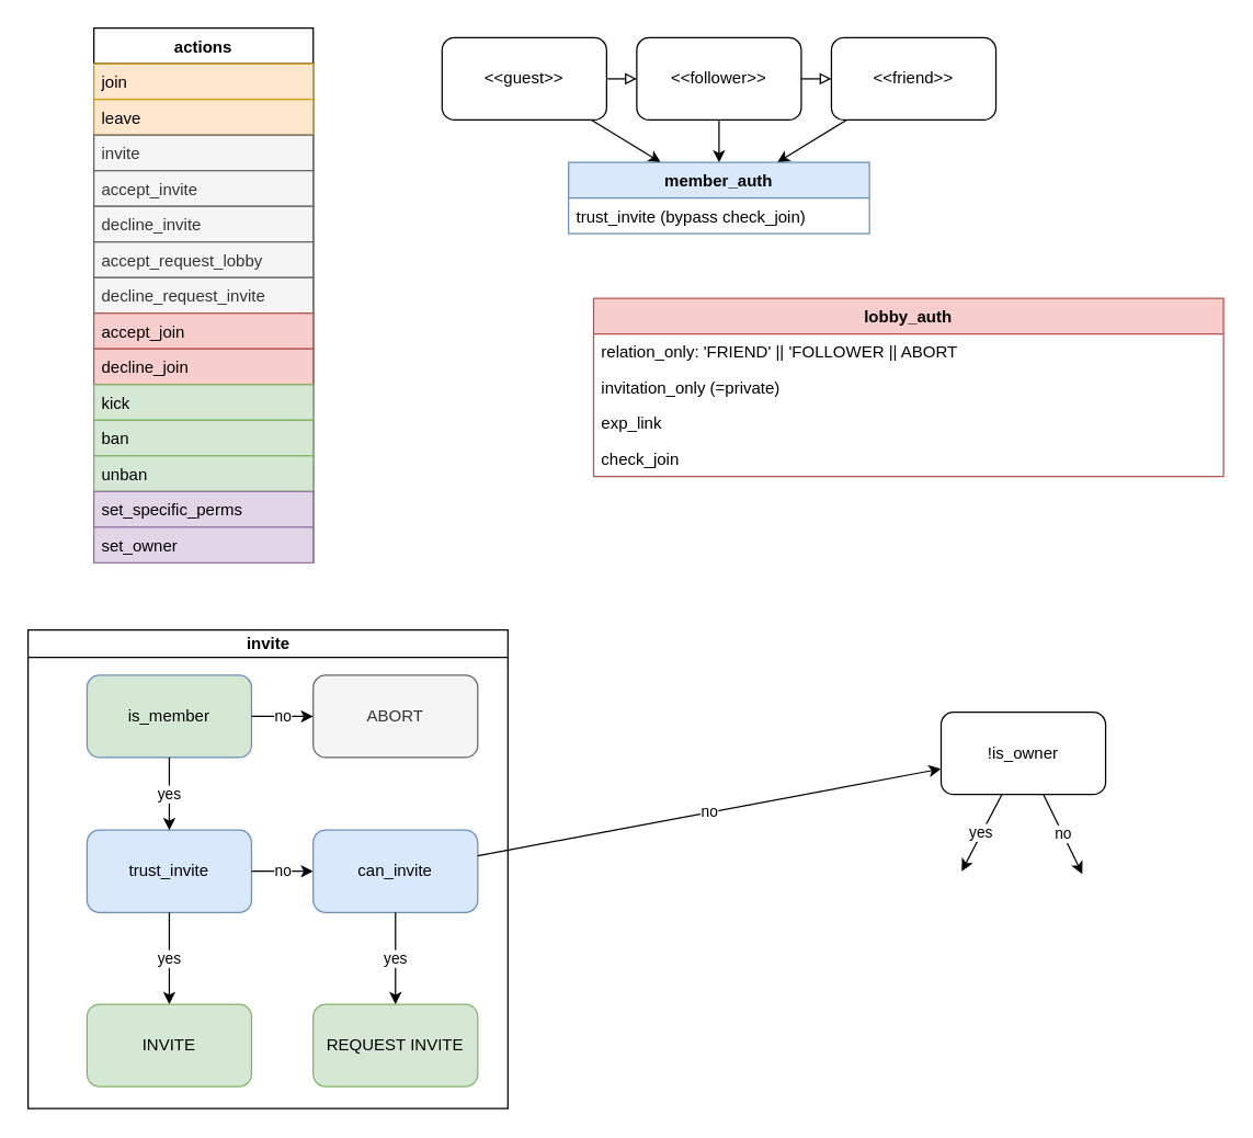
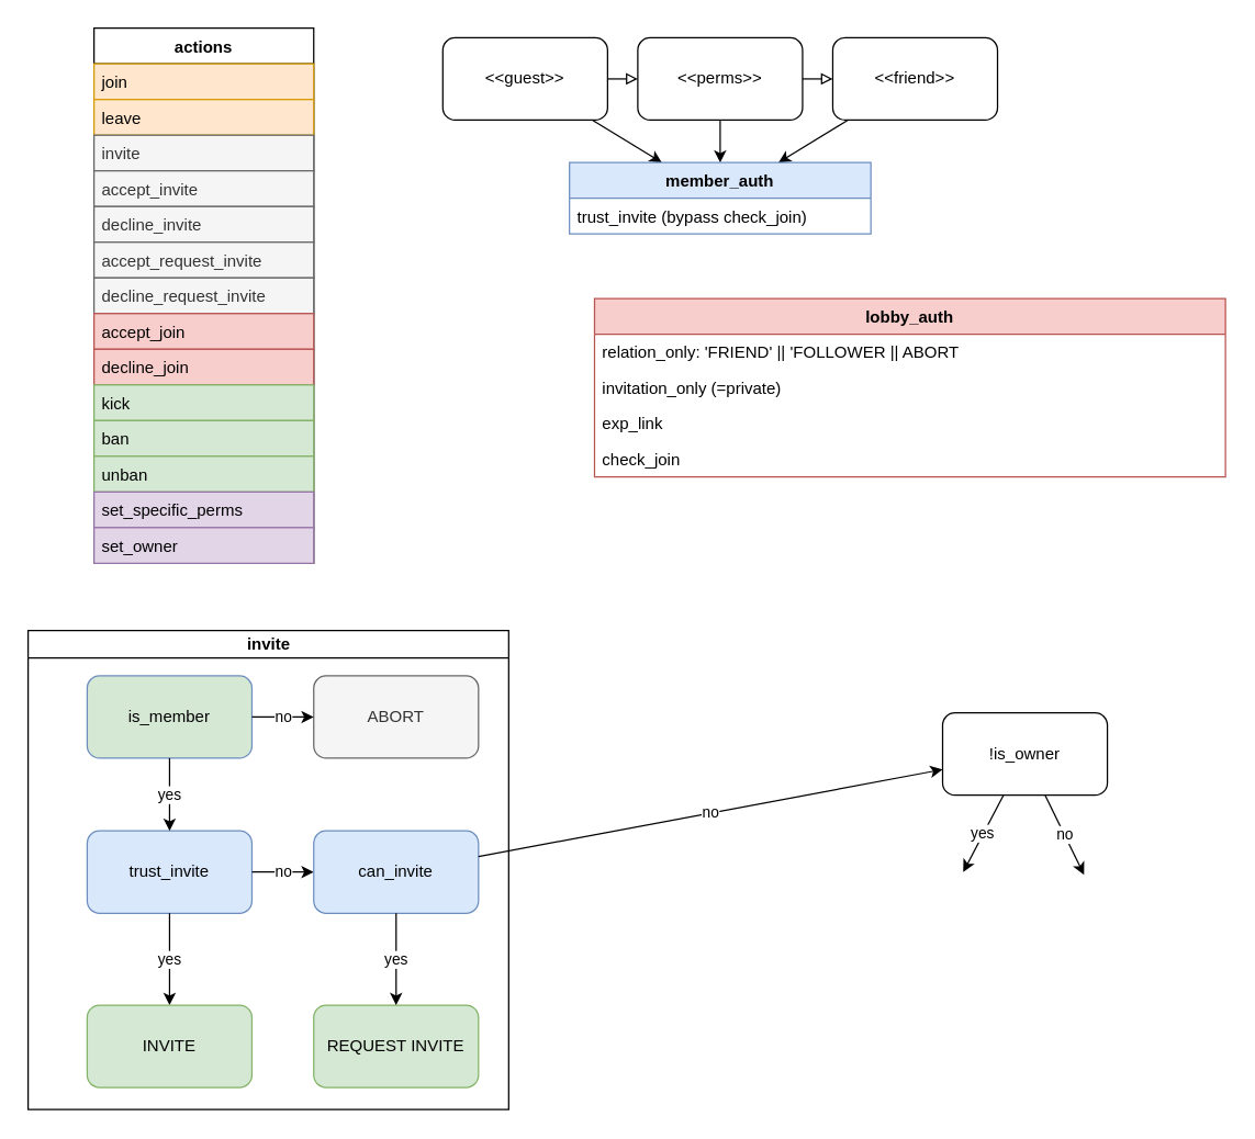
- <mxCell id="3" value="&amp;lt;&amp;lt;follower&amp;gt;&amp;gt;" style="rounded=1;whiteSpace=wrap;html=1;" parent="1" vertex="1"><mxGeometry x="464" y="27" width="120" height="60" as="geometry" /></mxCell>
+ <mxCell id="3" value="&amp;lt;&amp;lt;perms&amp;gt;&amp;gt;" style="rounded=1;whiteSpace=wrap;html=1;" parent="1" vertex="1"><mxGeometry x="464" y="27" width="120" height="60" as="geometry" /></mxCell>
- <mxCell id="16" value="accept_request_lobby" style="text;strokeColor=#666666;fillColor=#f5f5f5;align=left;verticalAlign=top;spacingLeft=4;spacingRight=4;overflow=hidden;rotatable=0;points=[[0,0.5],[1,0.5]];portConstraint=eastwest;fontColor=#333333;" parent="10" vertex="1"><mxGeometry y="156" width="160" height="26" as="geometry" /></mxCell>
+ <mxCell id="16" value="accept_request_invite" style="text;strokeColor=#666666;fillColor=#f5f5f5;align=left;verticalAlign=top;spacingLeft=4;spacingRight=4;overflow=hidden;rotatable=0;points=[[0,0.5],[1,0.5]];portConstraint=eastwest;fontColor=#333333;" parent="10" vertex="1"><mxGeometry y="156" width="160" height="26" as="geometry" /></mxCell>
